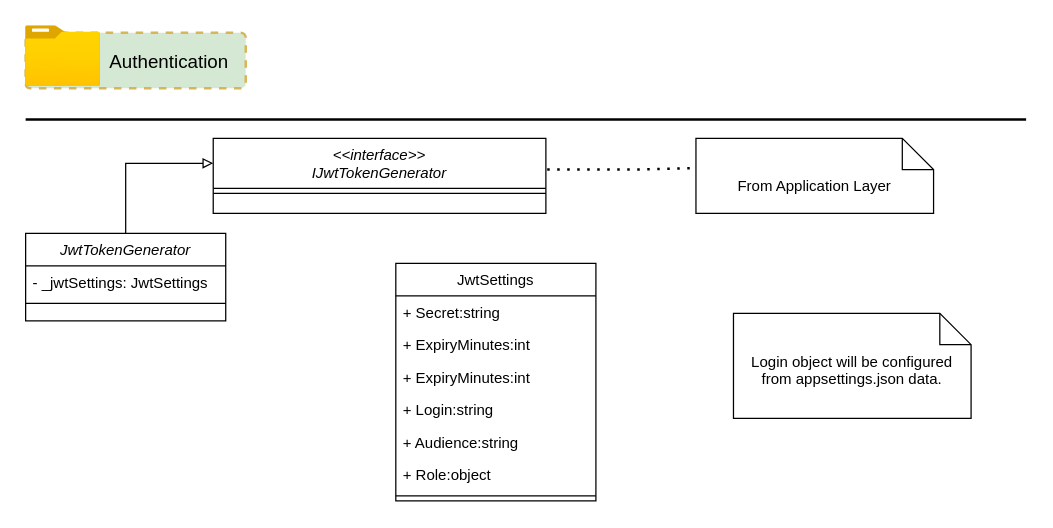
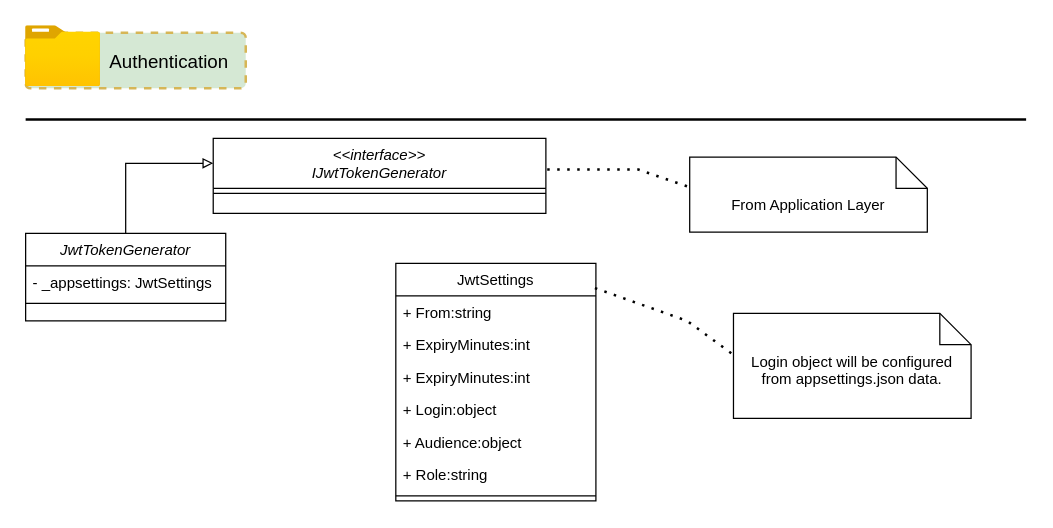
- <mxCell id="20" value="From Application Layer" style="shape=note2;boundedLbl=1;whiteSpace=wrap;html=1;size=25;verticalAlign=top;align=center;" vertex="1" parent="1"><mxGeometry x="556" y="110" width="190" height="60" as="geometry" /></mxCell>
+ <mxCell id="20" value="From Application Layer" style="shape=note2;boundedLbl=1;whiteSpace=wrap;html=1;size=25;verticalAlign=top;align=center;" vertex="1" parent="1"><mxGeometry x="551" y="125" width="190" height="60" as="geometry" /></mxCell>
- <mxCell id="7" value="- _jwtSettings: JwtSettings" style="text;align=left;verticalAlign=top;spacingLeft=4;spacingRight=4;overflow=hidden;rotatable=0;points=[[0,0.5],[1,0.5]];portConstraint=eastwest;" vertex="1" parent="6"><mxGeometry y="26" width="160" height="26" as="geometry" /></mxCell>
+ <mxCell id="7" value="- _appsettings: JwtSettings" style="text;align=left;verticalAlign=top;spacingLeft=4;spacingRight=4;overflow=hidden;rotatable=0;points=[[0,0.5],[1,0.5]];portConstraint=eastwest;" vertex="1" parent="6"><mxGeometry y="26" width="160" height="26" as="geometry" /></mxCell>
- <mxCell id="10" value="+ Secret:string" style="text;align=left;verticalAlign=top;spacingLeft=4;spacingRight=4;overflow=hidden;rotatable=0;points=[[0,0.5],[1,0.5]];portConstraint=eastwest;" vertex="1" parent="9"><mxGeometry y="26" width="160" height="26" as="geometry" /></mxCell>
+ <mxCell id="10" value="+ From:string" style="text;align=left;verticalAlign=top;spacingLeft=4;spacingRight=4;overflow=hidden;rotatable=0;points=[[0,0.5],[1,0.5]];portConstraint=eastwest;" vertex="1" parent="9"><mxGeometry y="26" width="160" height="26" as="geometry" /></mxCell>
+ <mxCell id="22" value="" style="endArrow=none;dashed=1;html=1;dashPattern=1 3;strokeWidth=2;rounded=0;exitX=0.995;exitY=0.104;exitDx=0;exitDy=0;exitPerimeter=0;entryX=0.004;entryY=0.401;entryDx=0;entryDy=0;entryPerimeter=0;" edge="1" parent="1" source="9" target="21"><mxGeometry width="50" height="50" relative="1" as="geometry"><mxPoint x="476" y="256" as="sourcePoint" /><mxPoint x="594" y="255" as="targetPoint" /><Array as="points"><mxPoint x="549" y="256" /></Array></mxGeometry></mxCell>
- <mxCell id="13" value="+ Login:string" style="text;align=left;verticalAlign=top;spacingLeft=4;spacingRight=4;overflow=hidden;rotatable=0;points=[[0,0.5],[1,0.5]];portConstraint=eastwest;" vertex="1" parent="9"><mxGeometry y="104" width="160" height="26" as="geometry" /></mxCell>
+ <mxCell id="13" value="+ Login:object" style="text;align=left;verticalAlign=top;spacingLeft=4;spacingRight=4;overflow=hidden;rotatable=0;points=[[0,0.5],[1,0.5]];portConstraint=eastwest;" vertex="1" parent="9"><mxGeometry y="104" width="160" height="26" as="geometry" /></mxCell>
- <mxCell id="14" value="+ Audience:string" style="text;align=left;verticalAlign=top;spacingLeft=4;spacingRight=4;overflow=hidden;rotatable=0;points=[[0,0.5],[1,0.5]];portConstraint=eastwest;" vertex="1" parent="9"><mxGeometry y="130" width="160" height="26" as="geometry" /></mxCell>
+ <mxCell id="14" value="+ Audience:object" style="text;align=left;verticalAlign=top;spacingLeft=4;spacingRight=4;overflow=hidden;rotatable=0;points=[[0,0.5],[1,0.5]];portConstraint=eastwest;" vertex="1" parent="9"><mxGeometry y="130" width="160" height="26" as="geometry" /></mxCell>
- <mxCell id="15" value="+ Role:object" style="text;align=left;verticalAlign=top;spacingLeft=4;spacingRight=4;overflow=hidden;rotatable=0;points=[[0,0.5],[1,0.5]];portConstraint=eastwest;" vertex="1" parent="9"><mxGeometry y="156" width="160" height="26" as="geometry" /></mxCell>
+ <mxCell id="15" value="+ Role:string" style="text;align=left;verticalAlign=top;spacingLeft=4;spacingRight=4;overflow=hidden;rotatable=0;points=[[0,0.5],[1,0.5]];portConstraint=eastwest;" vertex="1" parent="9"><mxGeometry y="156" width="160" height="26" as="geometry" /></mxCell>
